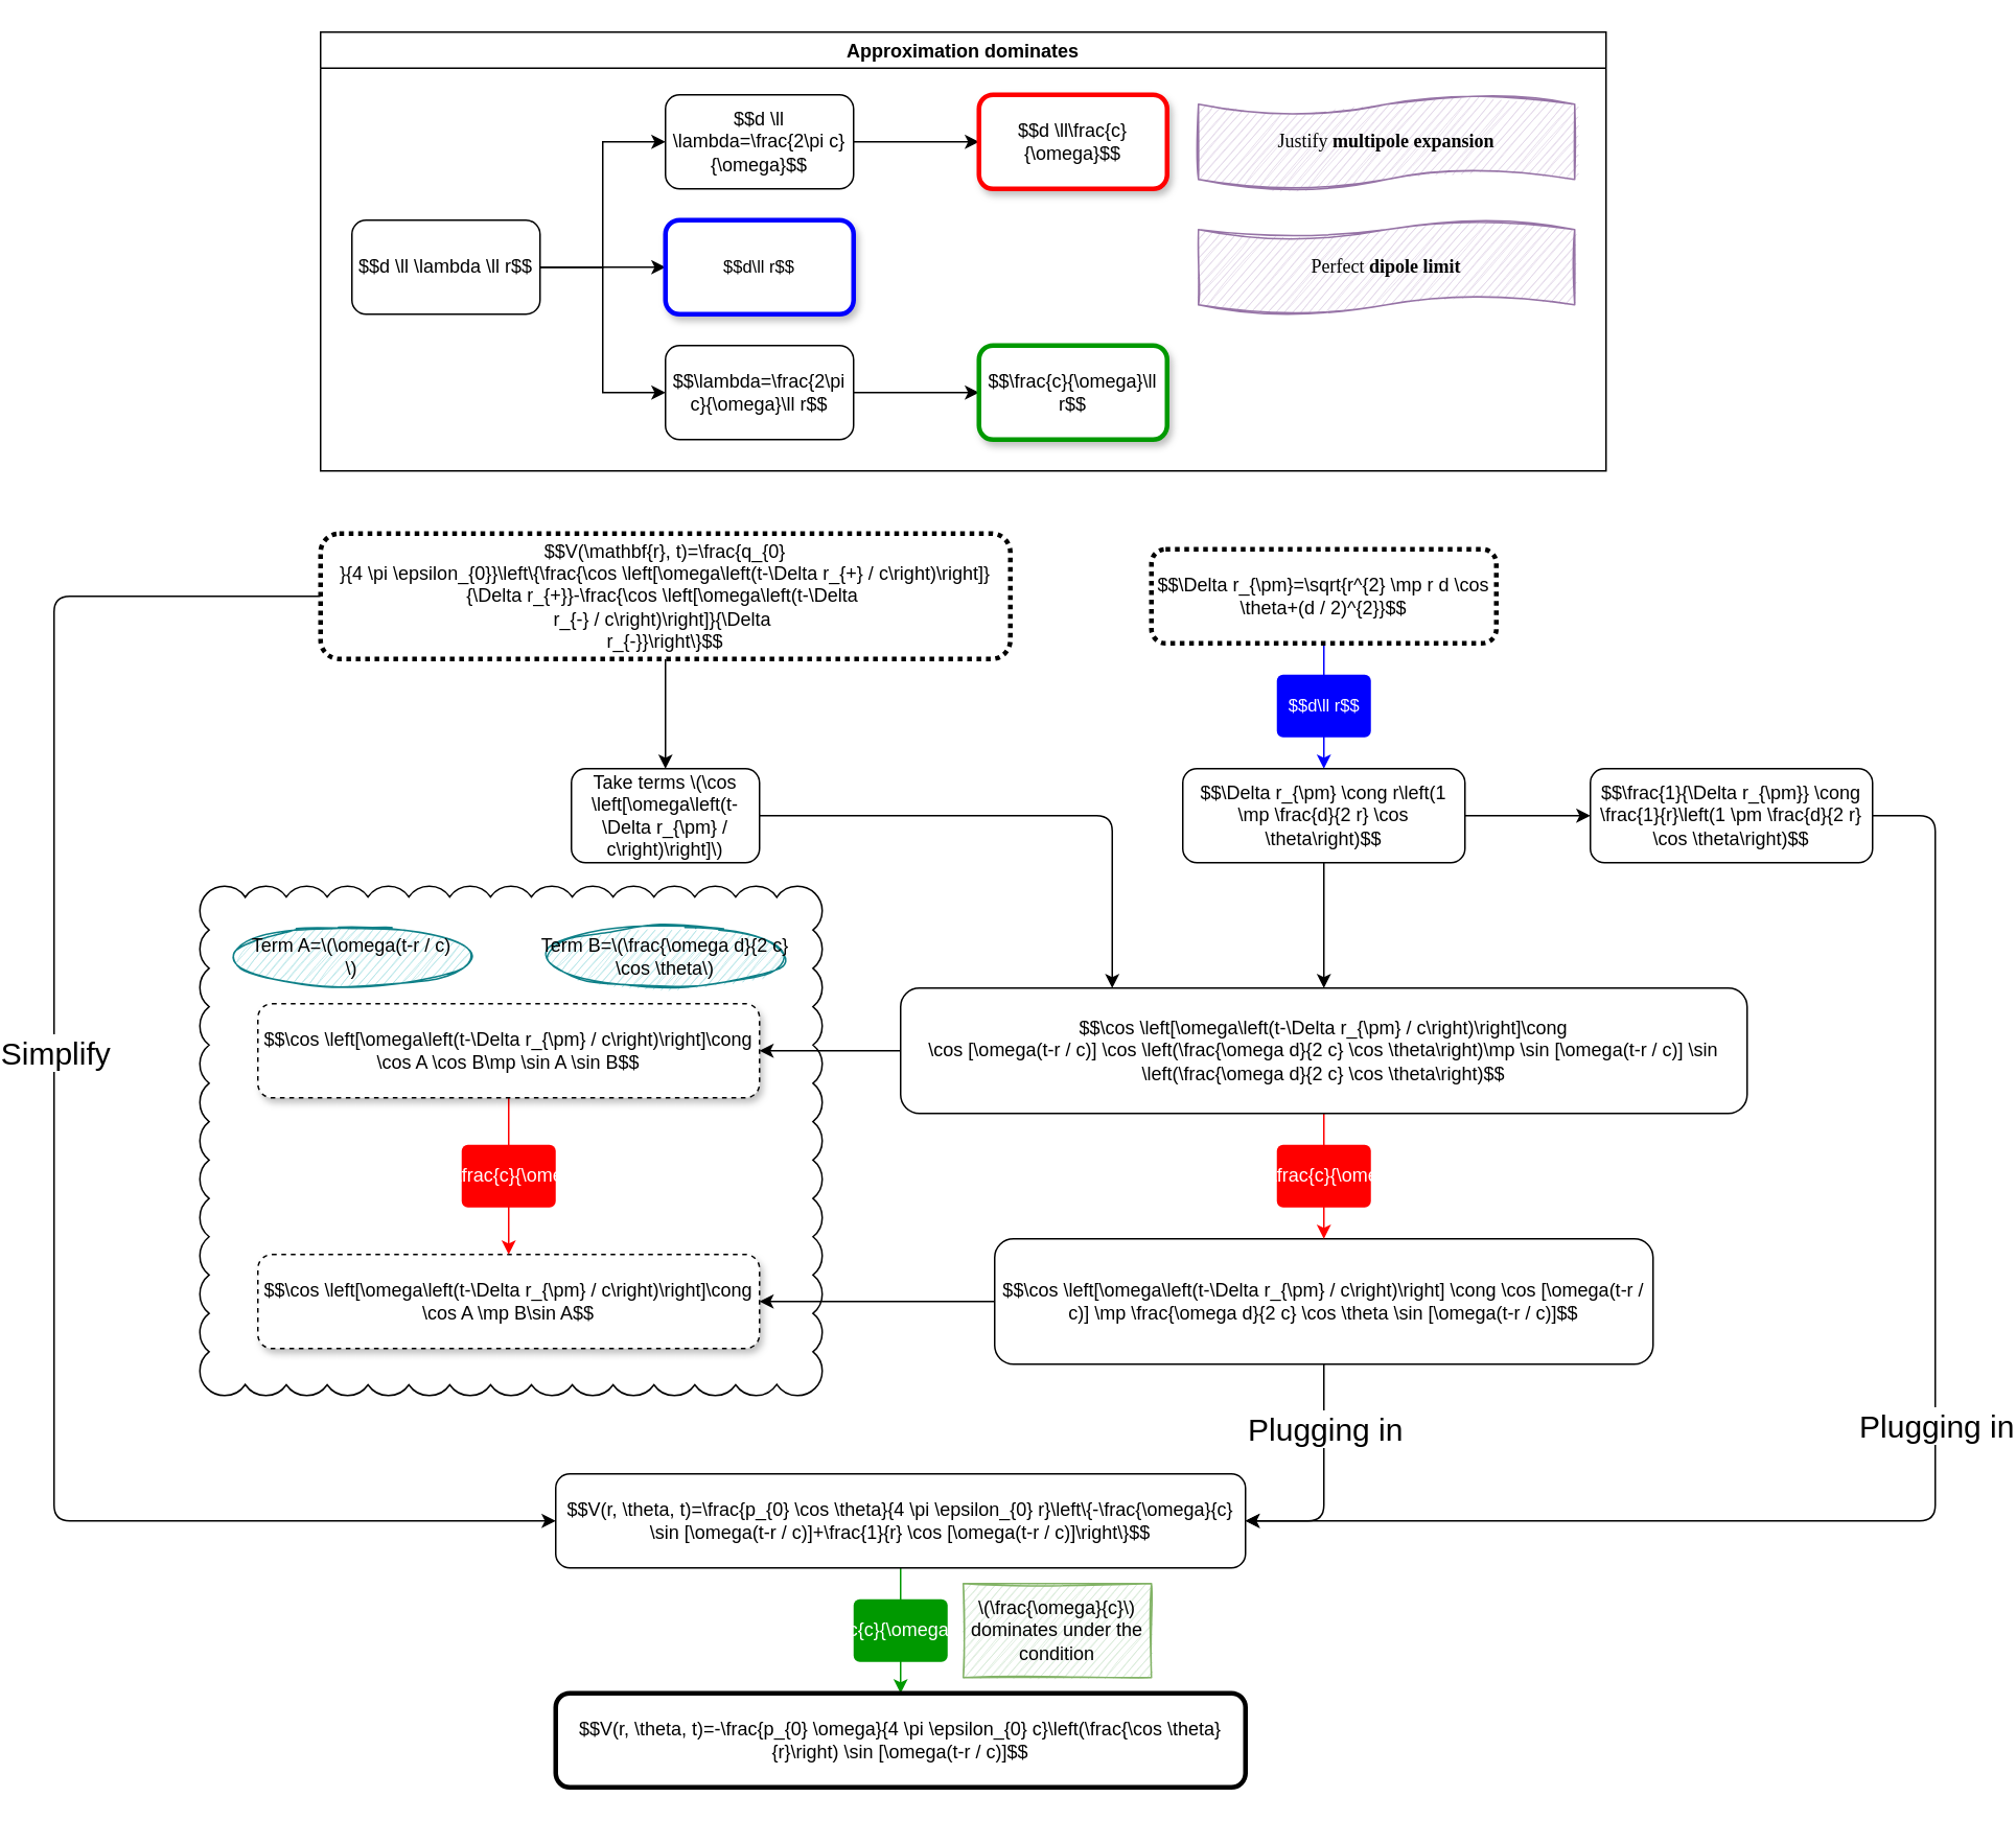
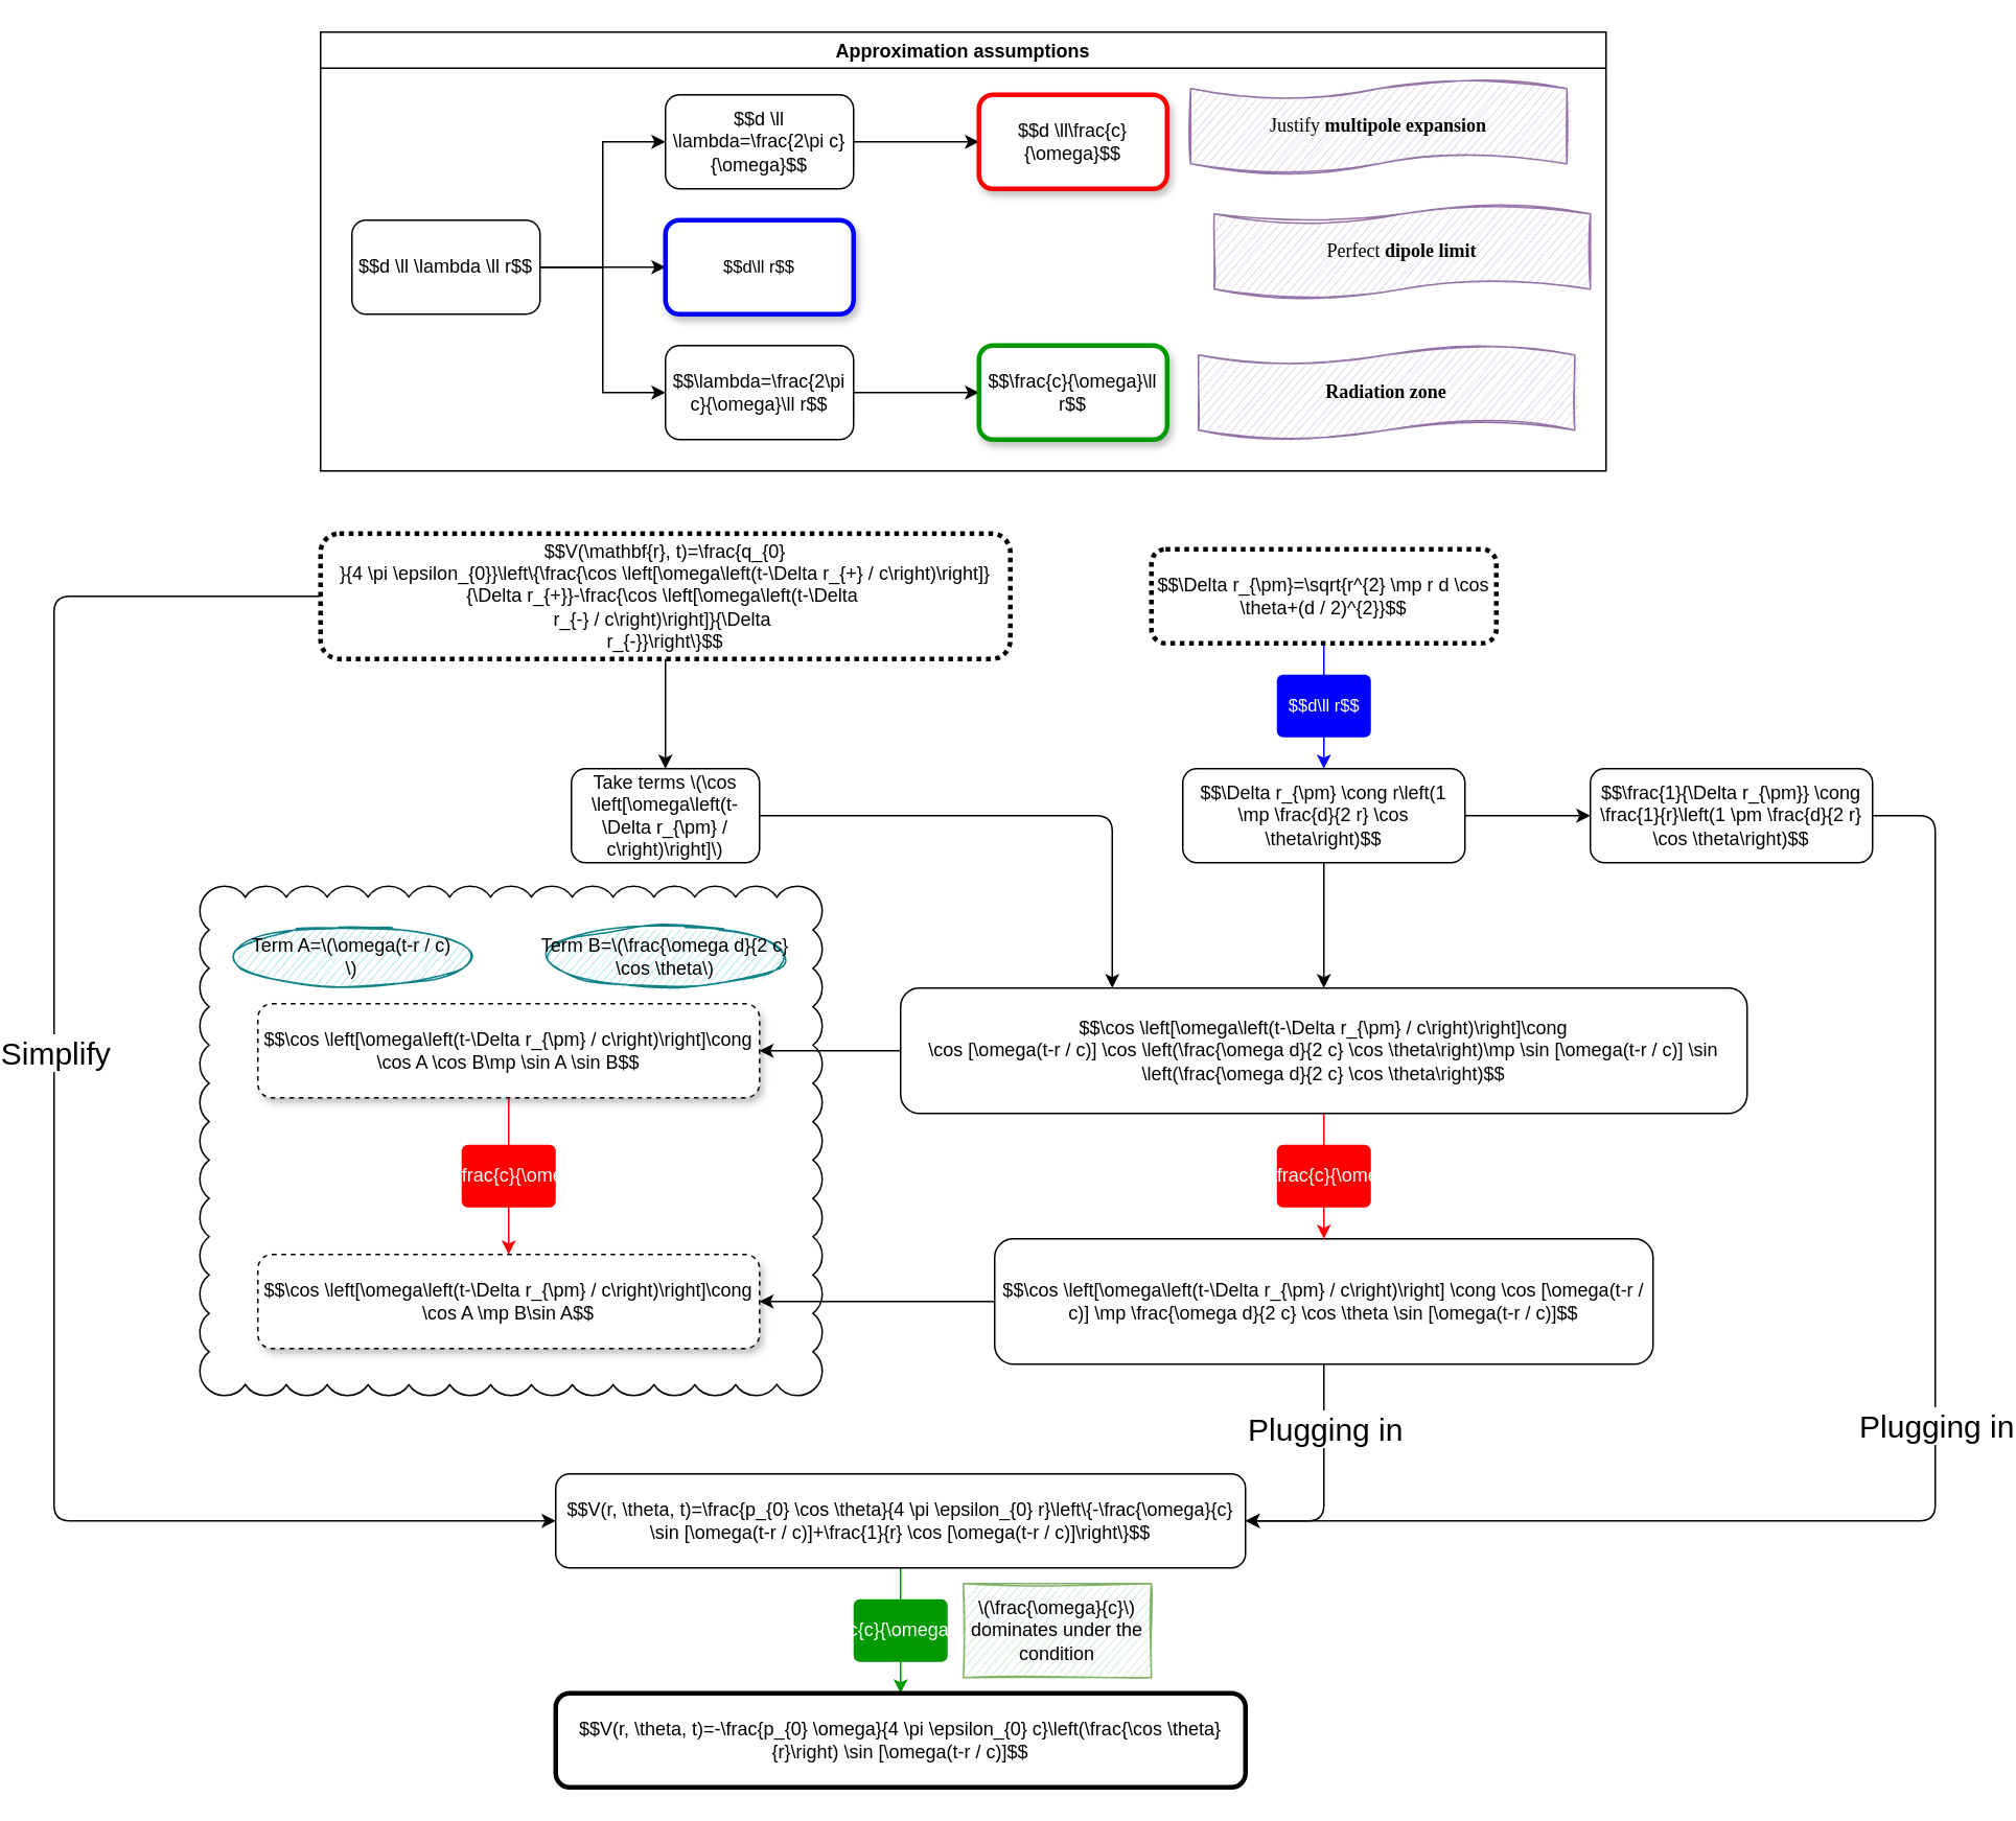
- <mxCell id="33" value="Approximation dominates" style="swimlane;shadow=0;glass=0;rounded=0;sketch=0;labelBackgroundColor=none;labelBorderColor=none;fontFamily=Helvetica;" parent="1" vertex="1"><mxGeometry x="190" y="20" width="820" height="280" as="geometry"><mxRectangle x="60" y="40" width="190" height="23" as="alternateBounds" /></mxGeometry></mxCell>
+ <mxCell id="33" value="Approximation assumptions" style="swimlane;shadow=0;glass=0;rounded=0;sketch=0;labelBackgroundColor=none;labelBorderColor=none;fontFamily=Helvetica;" parent="1" vertex="1"><mxGeometry x="190" y="20" width="820" height="280" as="geometry"><mxRectangle x="60" y="40" width="190" height="23" as="alternateBounds" /></mxGeometry></mxCell>
- <mxCell id="34" value="Justify&amp;nbsp;&lt;b&gt;multipole expansion&lt;/b&gt;" style="shape=tape;whiteSpace=wrap;html=1;rounded=0;shadow=0;glass=0;labelBackgroundColor=none;sketch=1;fontFamily=Lucida Console;size=0.2;fillColor=#e1d5e7;strokeColor=#9673a6;" parent="33" vertex="1"><mxGeometry x="560" y="40" width="240" height="60" as="geometry" /></mxCell>
+ <mxCell id="34" value="Justify&amp;nbsp;&lt;b&gt;multipole expansion&lt;/b&gt;" style="shape=tape;whiteSpace=wrap;html=1;rounded=0;shadow=0;glass=0;labelBackgroundColor=none;sketch=1;fontFamily=Lucida Console;size=0.2;fillColor=#e1d5e7;strokeColor=#9673a6;" parent="33" vertex="1"><mxGeometry x="555" y="30" width="240" height="60" as="geometry" /></mxCell>
- <mxCell id="35" value="Perfect &lt;b&gt;dipole limit&lt;/b&gt;" style="shape=tape;whiteSpace=wrap;html=1;rounded=0;shadow=0;glass=0;labelBackgroundColor=none;sketch=1;fontFamily=Lucida Console;size=0.2;fillColor=#e1d5e7;strokeColor=#9673a6;" parent="33" vertex="1"><mxGeometry x="560" y="120" width="240" height="60" as="geometry" /></mxCell>
+ <mxCell id="35" value="Perfect &lt;b&gt;dipole limit&lt;/b&gt;" style="shape=tape;whiteSpace=wrap;html=1;rounded=0;shadow=0;glass=0;labelBackgroundColor=none;sketch=1;fontFamily=Lucida Console;size=0.2;fillColor=#e1d5e7;strokeColor=#9673a6;" parent="33" vertex="1"><mxGeometry x="570" y="110" width="240" height="60" as="geometry" /></mxCell>
+ <mxCell id="36" value="&lt;b&gt;Radiation zone&lt;/b&gt;" style="shape=tape;whiteSpace=wrap;html=1;rounded=0;shadow=0;glass=0;labelBackgroundColor=none;sketch=1;fontFamily=Lucida Console;size=0.2;fillColor=#e1d5e7;strokeColor=#9673a6;" parent="33" vertex="1"><mxGeometry x="560" y="200" width="240" height="60" as="geometry" /></mxCell>
